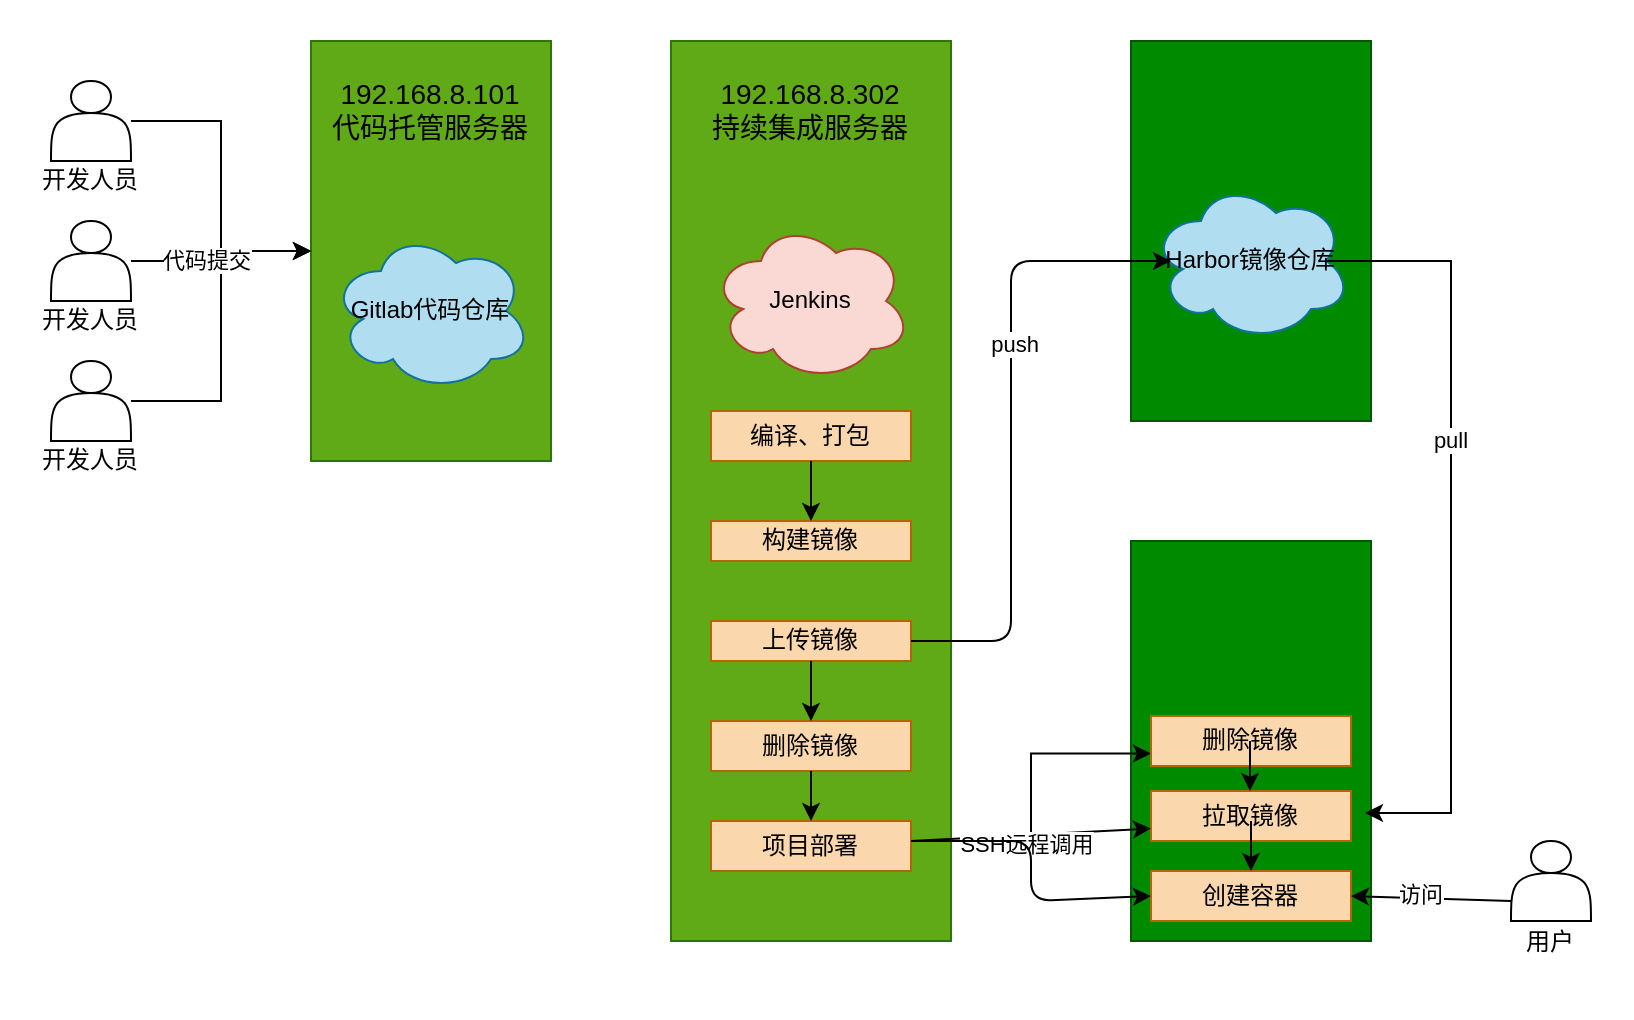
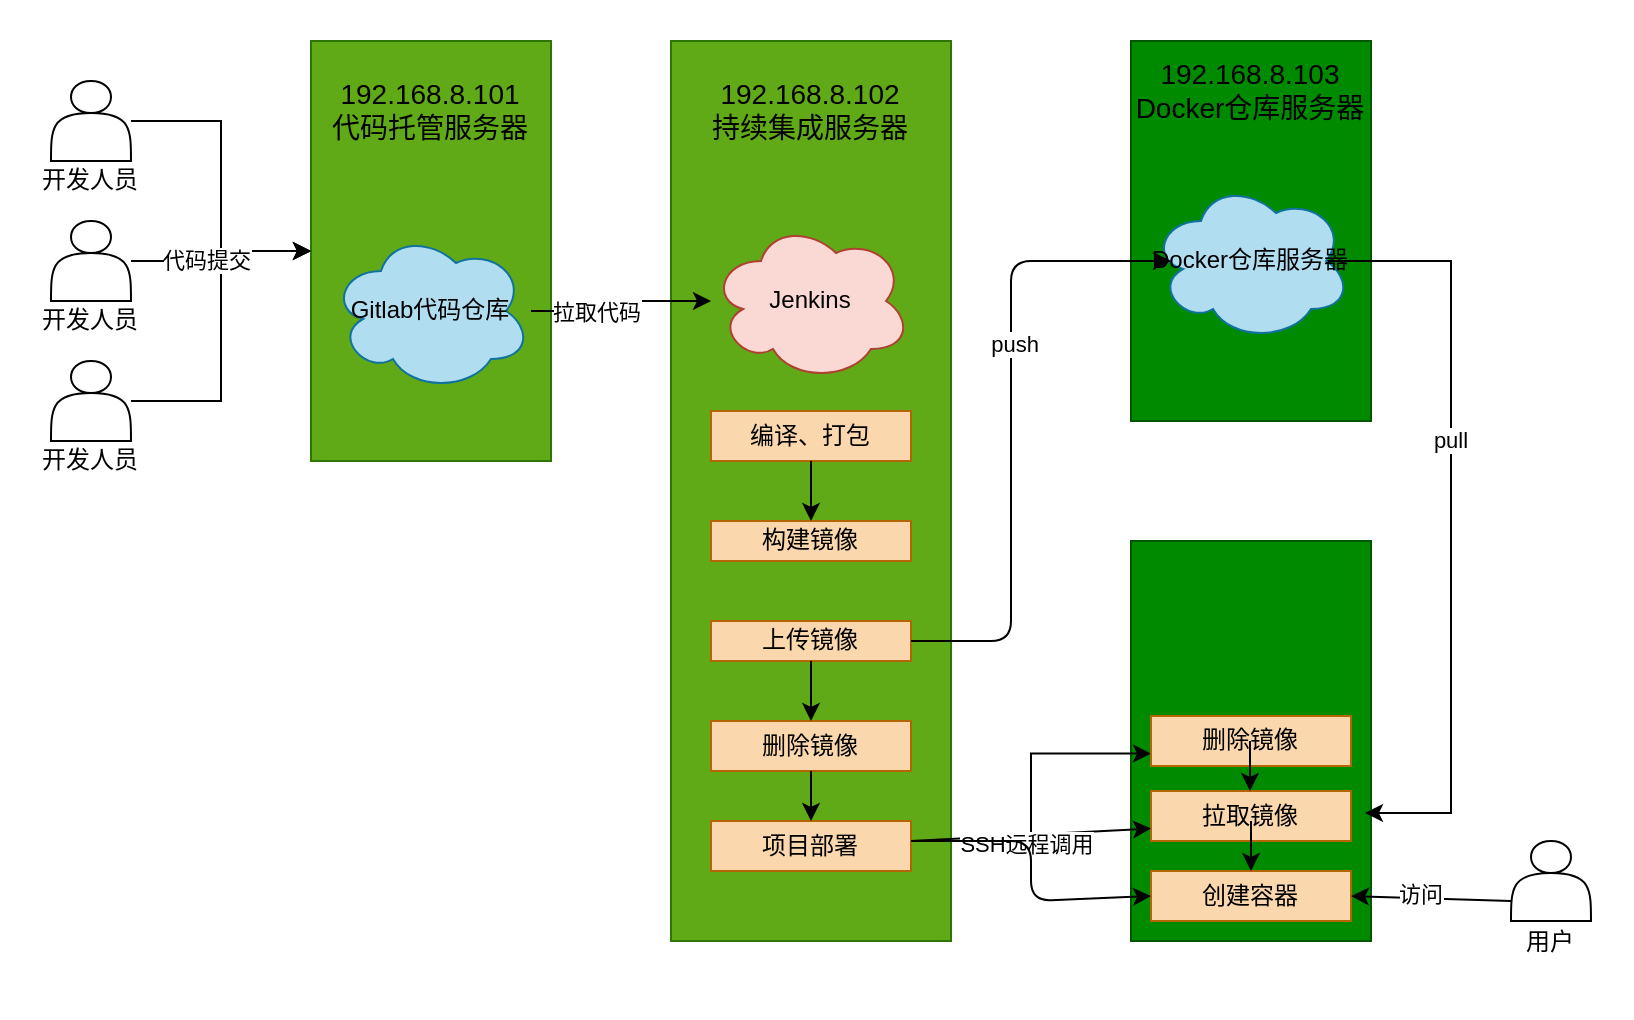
+ <mxCell id="34" value="&lt;font style=&quot;font-size: 14px&quot;&gt;192.168.8.103&lt;br&gt;Docker仓库服务器&lt;/font&gt;" style="text;html=1;strokeColor=none;fillColor=none;align=center;verticalAlign=middle;whiteSpace=wrap;rounded=0;" parent="1" vertex="1"><mxGeometry x="565" y="20" width="120" height="50" as="geometry" /></mxCell>
- <mxCell id="20" value="&lt;font style=&quot;font-size: 14px&quot;&gt;192.168.8.302&lt;br&gt;持续集成服务器&lt;/font&gt;" style="text;html=1;strokeColor=none;fillColor=none;align=center;verticalAlign=middle;whiteSpace=wrap;rounded=0;" parent="1" vertex="1"><mxGeometry x="355" y="30" width="100" height="50" as="geometry" /></mxCell>
+ <mxCell id="20" value="&lt;font style=&quot;font-size: 14px&quot;&gt;192.168.8.102&lt;br&gt;持续集成服务器&lt;/font&gt;" style="text;html=1;strokeColor=none;fillColor=none;align=center;verticalAlign=middle;whiteSpace=wrap;rounded=0;" parent="1" vertex="1"><mxGeometry x="355" y="30" width="100" height="50" as="geometry" /></mxCell>
- <mxCell id="33" value="Harbor镜像仓库" style="ellipse;shape=cloud;whiteSpace=wrap;html=1;fillColor=#b1ddf0;strokeColor=#10739e;" parent="1" vertex="1"><mxGeometry x="575" y="90" width="100" height="80" as="geometry" /></mxCell>
+ <mxCell id="33" value="Docker仓库服务器" style="ellipse;shape=cloud;whiteSpace=wrap;html=1;fillColor=#b1ddf0;strokeColor=#10739e;" parent="1" vertex="1"><mxGeometry x="575" y="90" width="100" height="80" as="geometry" /></mxCell>
+ <mxCell id="17" value="" style="edgeStyle=orthogonalEdgeStyle;rounded=0;orthogonalLoop=1;jettySize=auto;html=1;" parent="1" source="19" target="21" edge="1"><mxGeometry relative="1" as="geometry" /></mxCell>
+ <mxCell id="18" value="拉取代码" style="edgeLabel;html=1;align=center;verticalAlign=middle;resizable=0;points=[];" parent="17" vertex="1" connectable="0"><mxGeometry x="-0.32" relative="1" as="geometry"><mxPoint as="offset" /></mxGeometry></mxCell>
